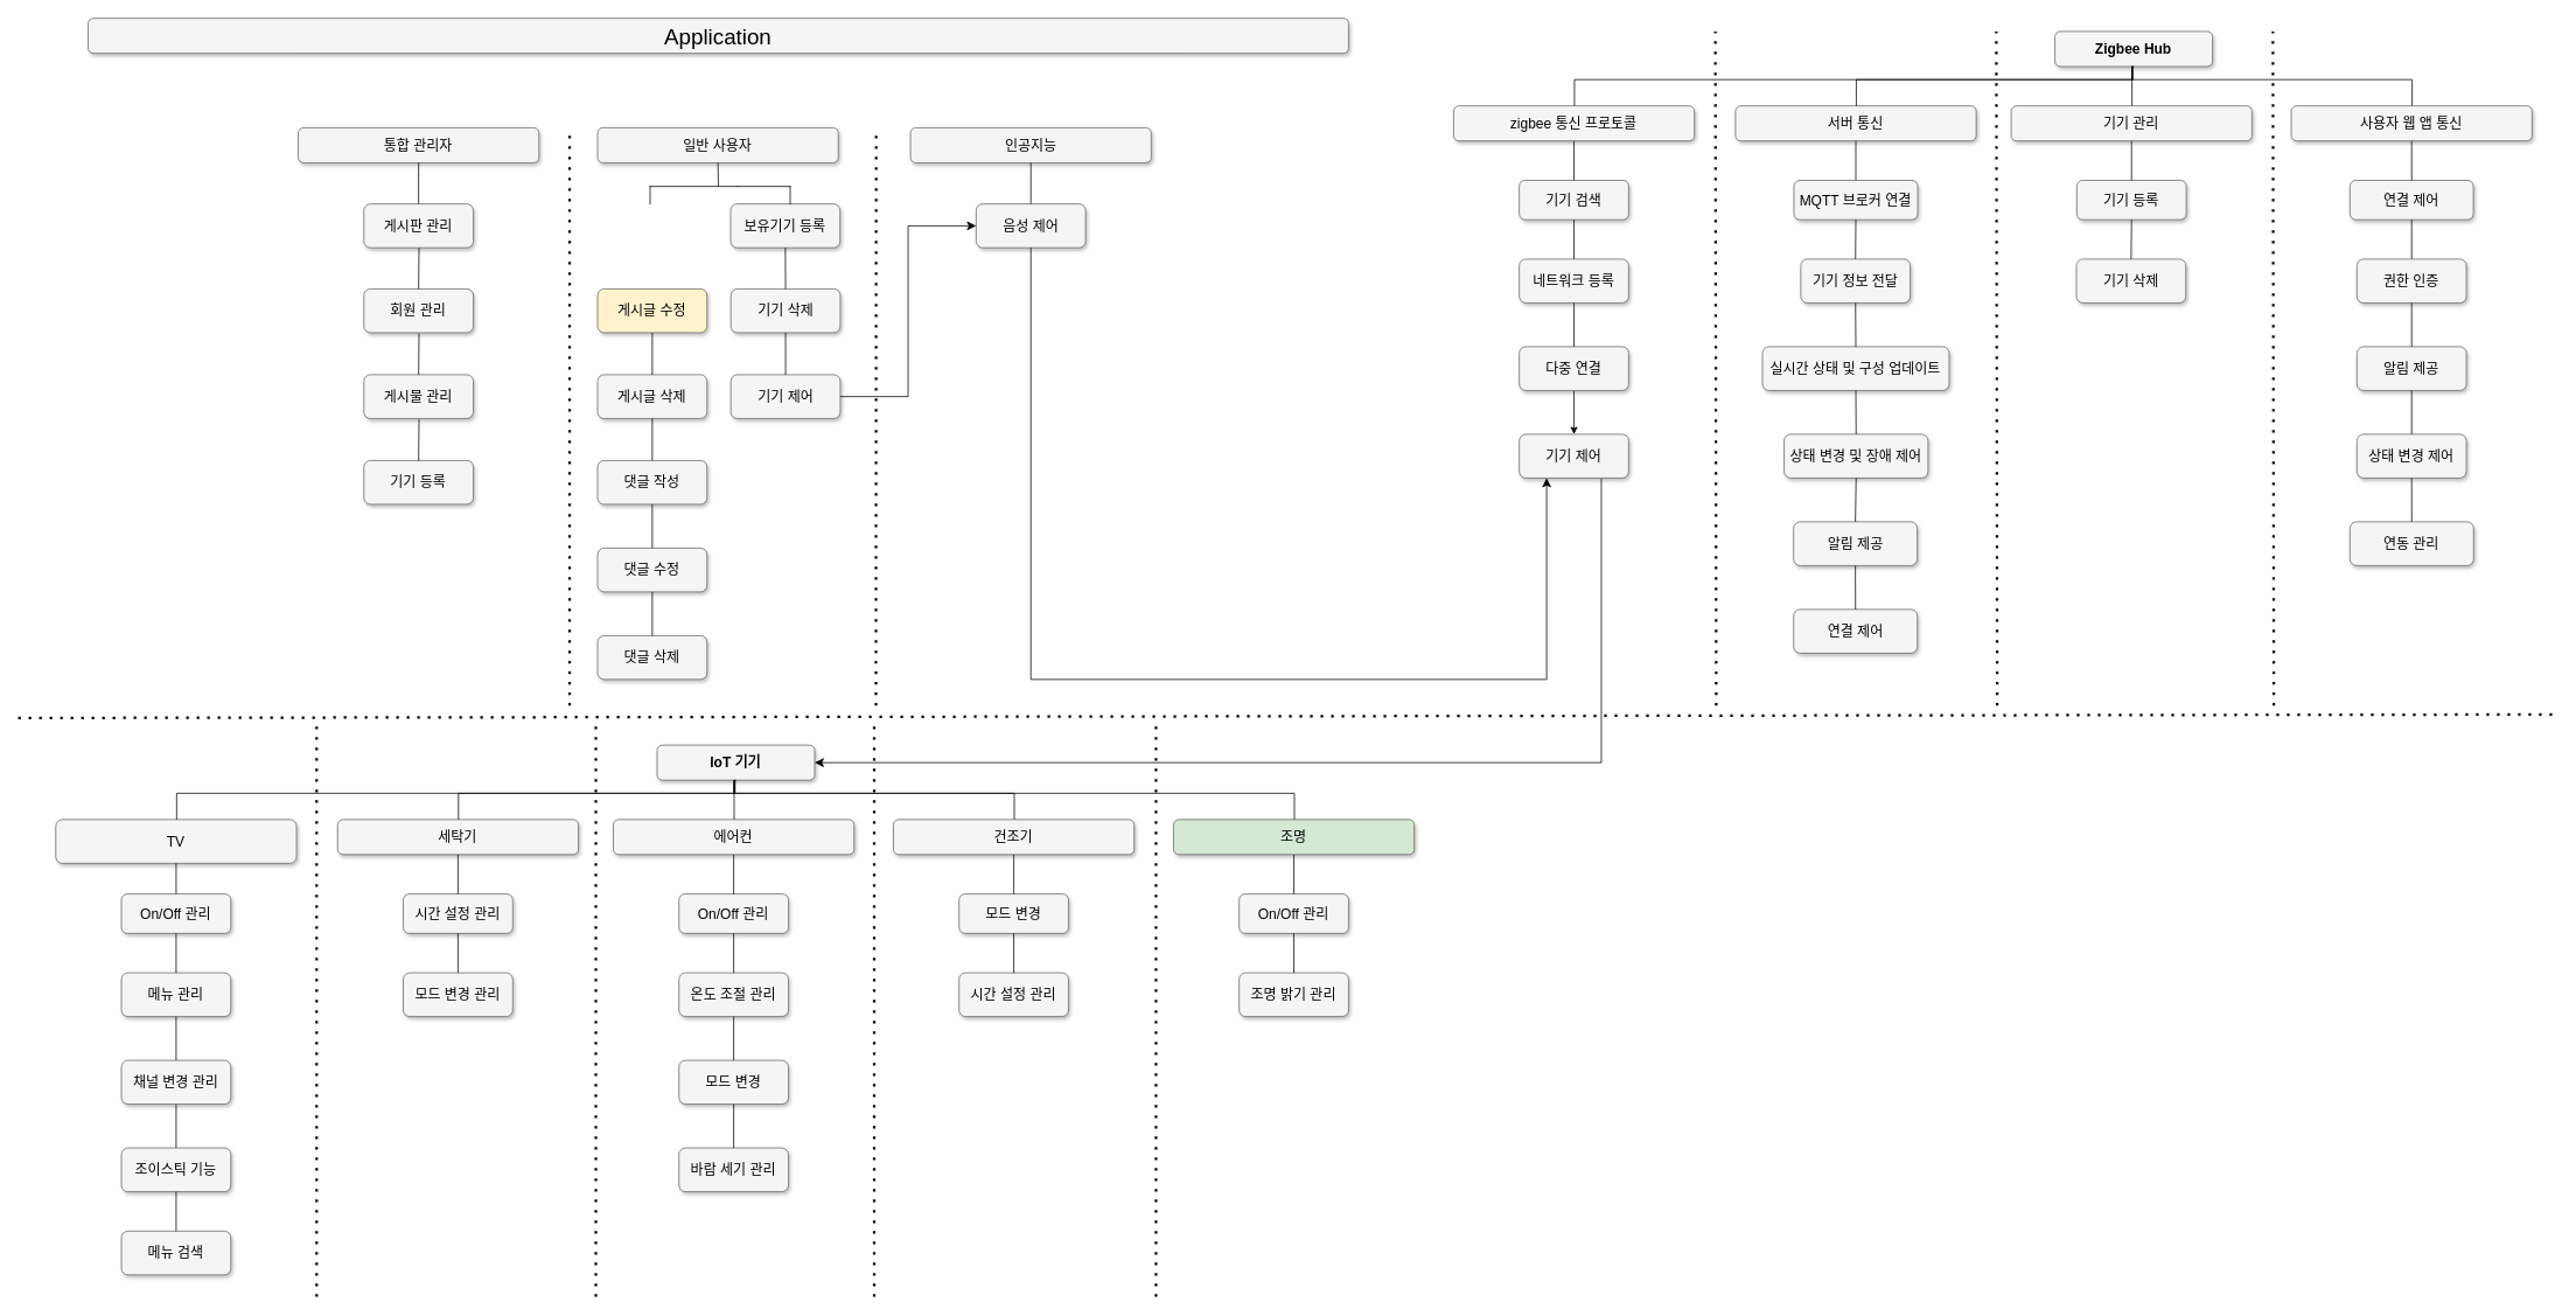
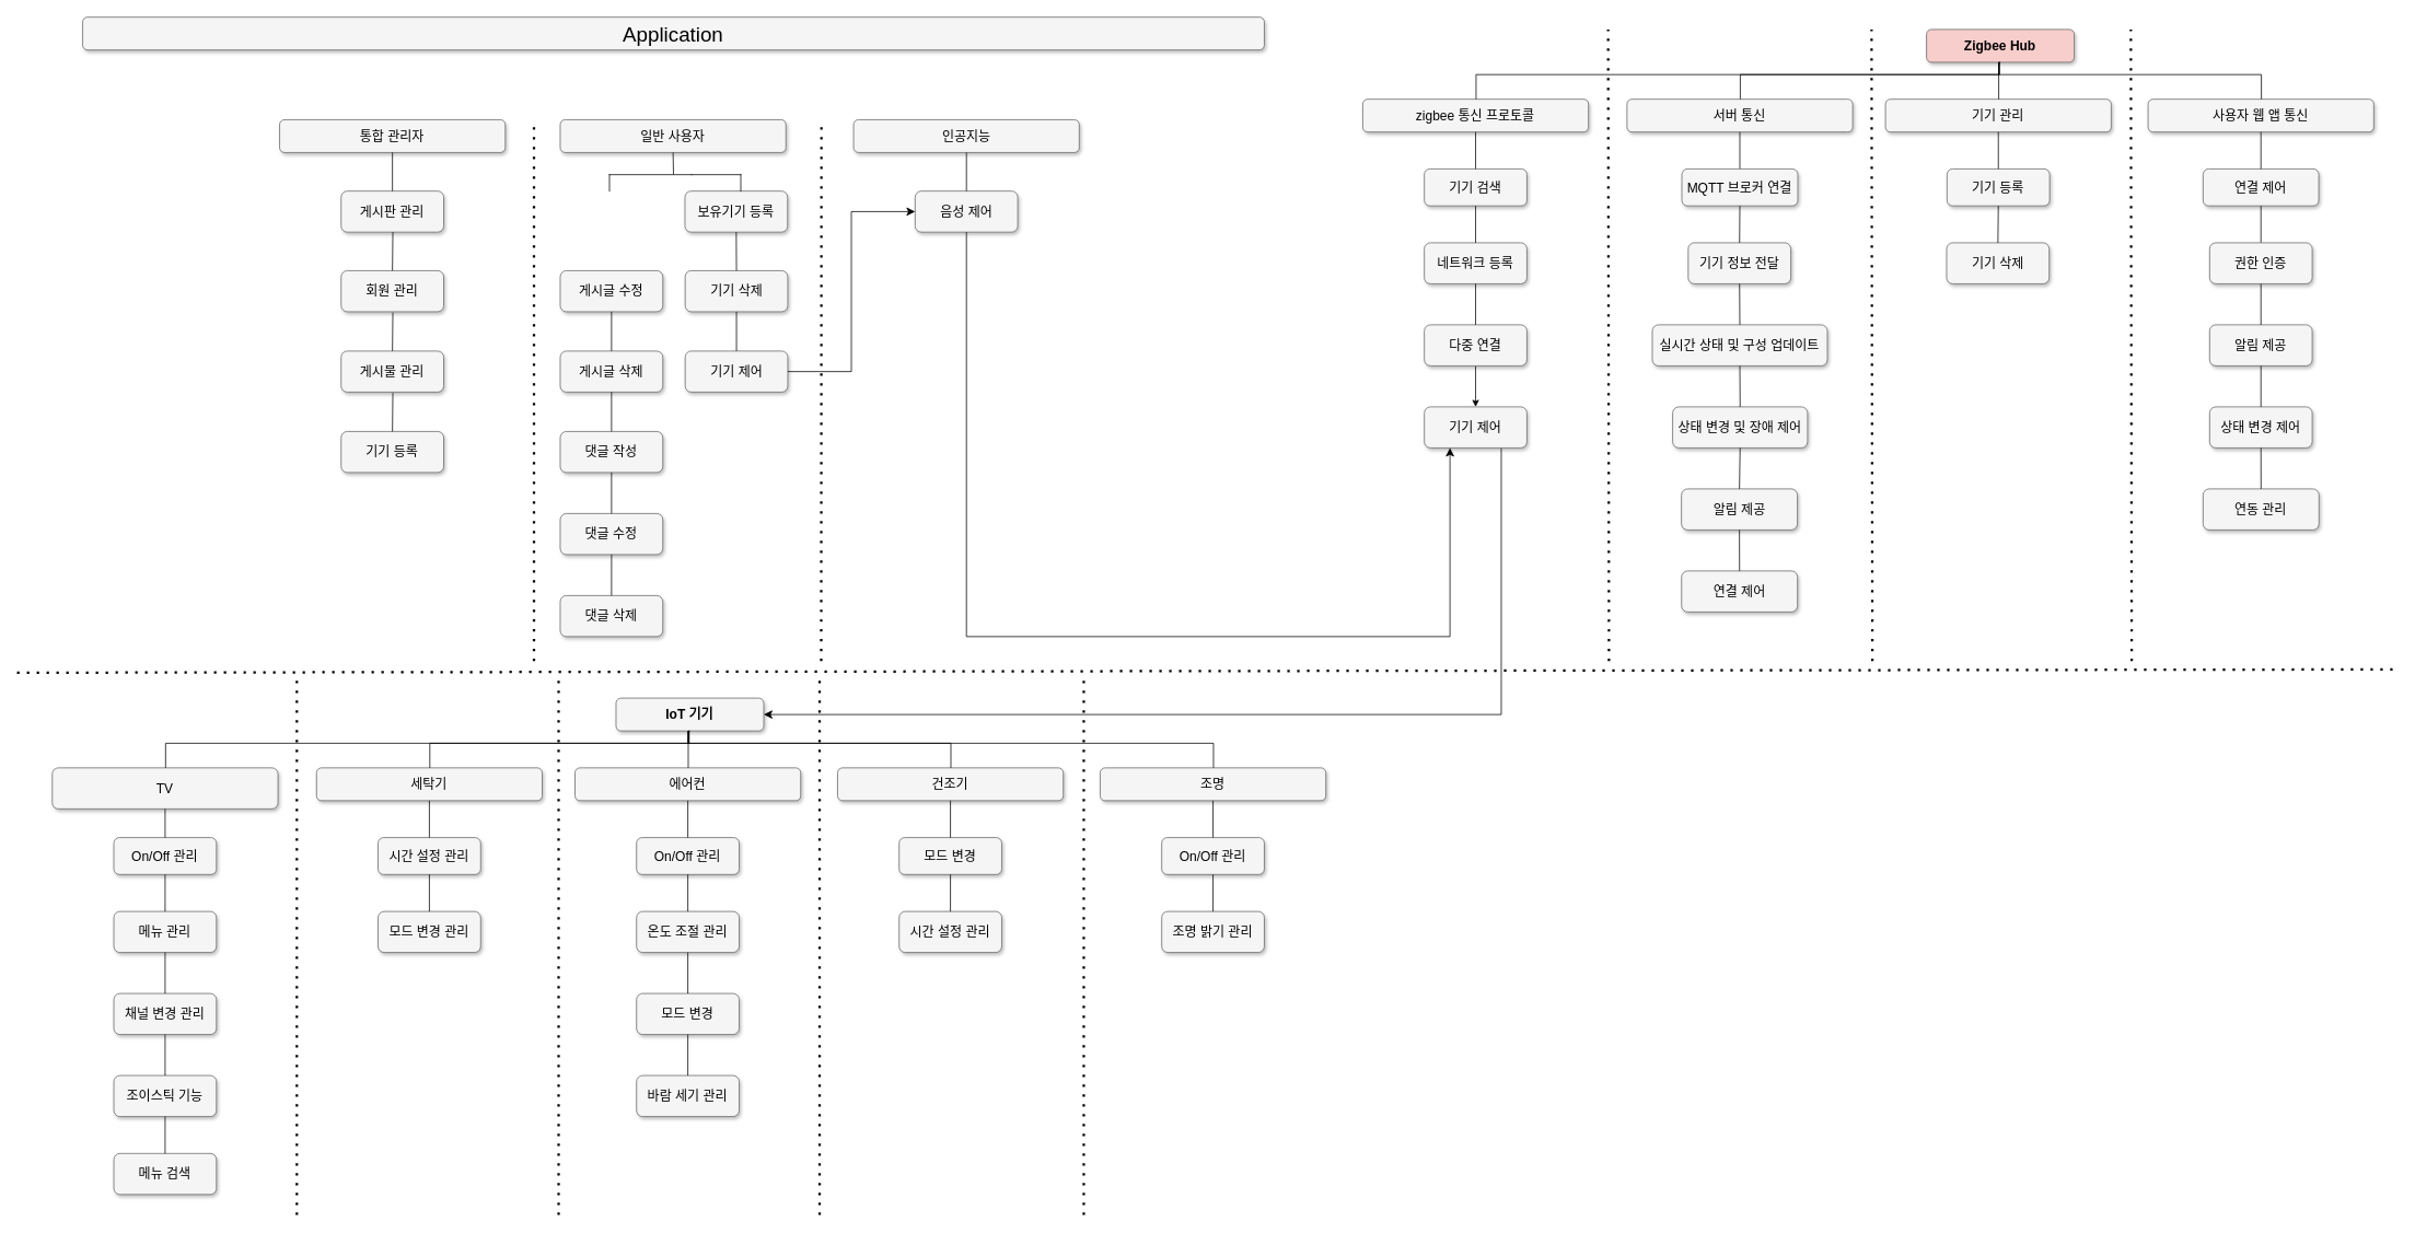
- <mxCell id="85" value="&lt;b&gt;Zigbee Hub&lt;/b&gt;" style="whiteSpace=wrap;html=1;rounded=1;shadow=1;strokeWidth=1;fontSize=16;align=center;fillColor=#f5f5f5;strokeColor=#666666;" parent="1" vertex="1"><mxGeometry x="2347.25" y="35" width="180" height="40" as="geometry" /></mxCell>
+ <mxCell id="85" value="&lt;b&gt;Zigbee Hub&lt;/b&gt;" style="whiteSpace=wrap;html=1;rounded=1;shadow=1;strokeWidth=1;fontSize=16;align=center;fillColor=#f8cecc;strokeColor=#666666;" parent="1" vertex="1"><mxGeometry x="2347.25" y="35" width="180" height="40" as="geometry" /></mxCell>
- <mxCell id="21" value="게시글 수정" style="whiteSpace=wrap;html=1;rounded=1;shadow=1;strokeWidth=1;fontSize=16;align=center;fillColor=#fff2cc;strokeColor=#666666;" parent="1" vertex="1"><mxGeometry x="682.25" y="329" width="125" height="50" as="geometry" /></mxCell>
+ <mxCell id="21" value="게시글 수정" style="whiteSpace=wrap;html=1;rounded=1;shadow=1;strokeWidth=1;fontSize=16;align=center;fillColor=#f5f5f5;strokeColor=#666666;" parent="1" vertex="1"><mxGeometry x="682.25" y="329" width="125" height="50" as="geometry" /></mxCell>
- <mxCell id="41" value="조명" style="whiteSpace=wrap;html=1;rounded=1;shadow=1;strokeWidth=1;fontSize=16;align=center;fillColor=#d5e8d4;strokeColor=#666666;" parent="1" vertex="1"><mxGeometry x="1340.25" y="935" width="275" height="40" as="geometry" /></mxCell>
+ <mxCell id="41" value="조명" style="whiteSpace=wrap;html=1;rounded=1;shadow=1;strokeWidth=1;fontSize=16;align=center;fillColor=#f5f5f5;strokeColor=#666666;" parent="1" vertex="1"><mxGeometry x="1340.25" y="935" width="275" height="40" as="geometry" /></mxCell>
